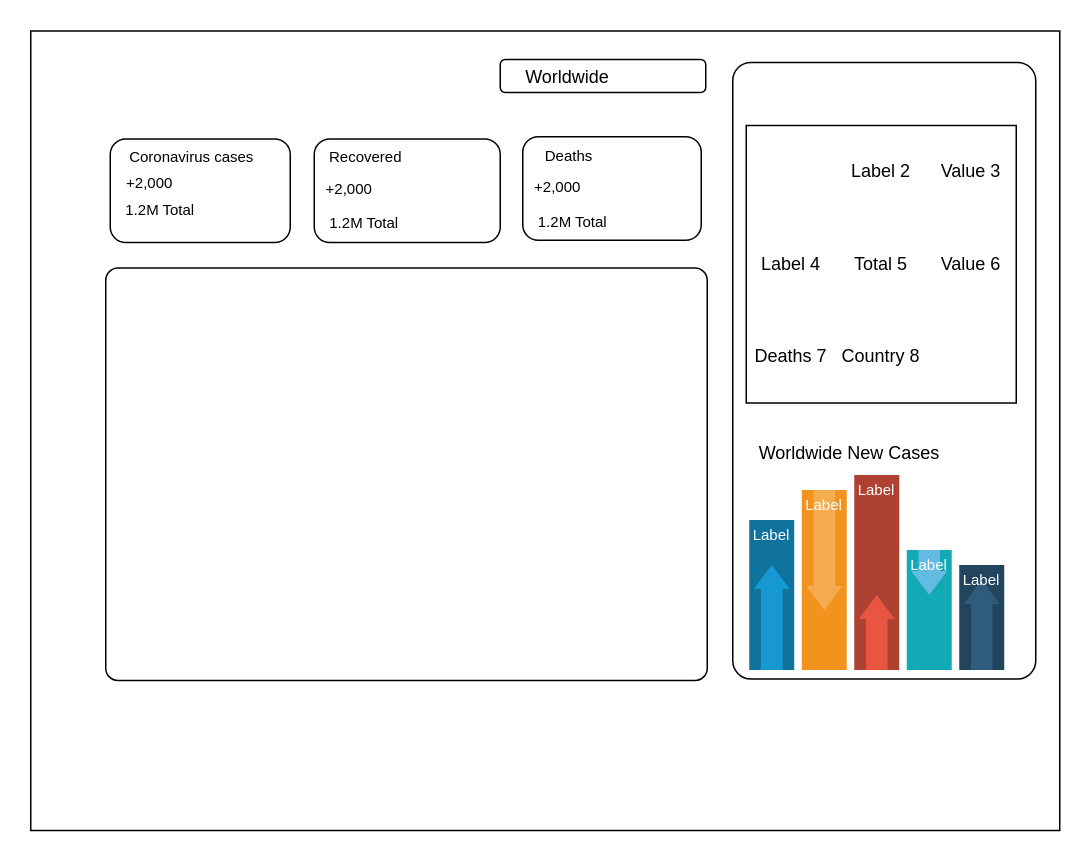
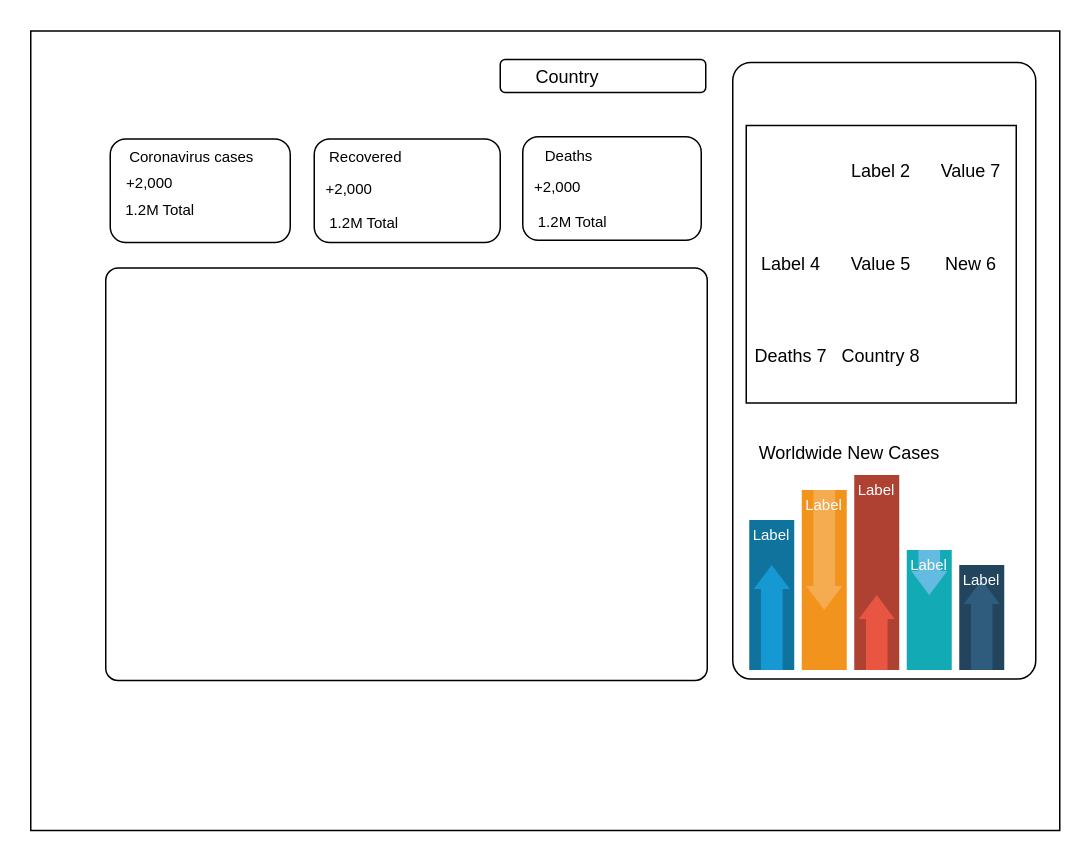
- <mxCell id="4" value="Worldwide" style="text;html=1;strokeColor=none;fillColor=none;align=center;verticalAlign=middle;whiteSpace=wrap;rounded=0;" vertex="1" parent="1"><mxGeometry x="325" y="41" width="106" height="20" as="geometry" /></mxCell>
+ <mxCell id="4" value="Country" style="text;html=1;strokeColor=none;fillColor=none;align=center;verticalAlign=middle;whiteSpace=wrap;rounded=0;" vertex="1" parent="1"><mxGeometry x="325" y="41" width="106" height="20" as="geometry" /></mxCell>
- <mxCell id="39" value="Value 3" style="shape=partialRectangle;html=1;whiteSpace=wrap;connectable=0;fillColor=none;top=0;left=0;bottom=0;right=0;overflow=hidden;" vertex="1" parent="37"><mxGeometry x="120" width="60" height="62" as="geometry" /></mxCell>
+ <mxCell id="39" value="Value 7" style="shape=partialRectangle;html=1;whiteSpace=wrap;connectable=0;fillColor=none;top=0;left=0;bottom=0;right=0;overflow=hidden;" vertex="1" parent="37"><mxGeometry x="120" width="60" height="62" as="geometry" /></mxCell>
- <mxCell id="42" value="Total 5" style="shape=partialRectangle;html=1;whiteSpace=wrap;connectable=0;fillColor=none;top=0;left=0;bottom=0;right=0;overflow=hidden;" vertex="1" parent="40"><mxGeometry x="60" width="60" height="61" as="geometry" /></mxCell>
+ <mxCell id="42" value="Value 5" style="shape=partialRectangle;html=1;whiteSpace=wrap;connectable=0;fillColor=none;top=0;left=0;bottom=0;right=0;overflow=hidden;" vertex="1" parent="40"><mxGeometry x="60" width="60" height="61" as="geometry" /></mxCell>
- <mxCell id="43" value="Value 6" style="shape=partialRectangle;html=1;whiteSpace=wrap;connectable=0;fillColor=none;top=0;left=0;bottom=0;right=0;overflow=hidden;" vertex="1" parent="40"><mxGeometry x="120" width="60" height="61" as="geometry" /></mxCell>
+ <mxCell id="43" value="New 6" style="shape=partialRectangle;html=1;whiteSpace=wrap;connectable=0;fillColor=none;top=0;left=0;bottom=0;right=0;overflow=hidden;" vertex="1" parent="40"><mxGeometry x="120" width="60" height="61" as="geometry" /></mxCell>
